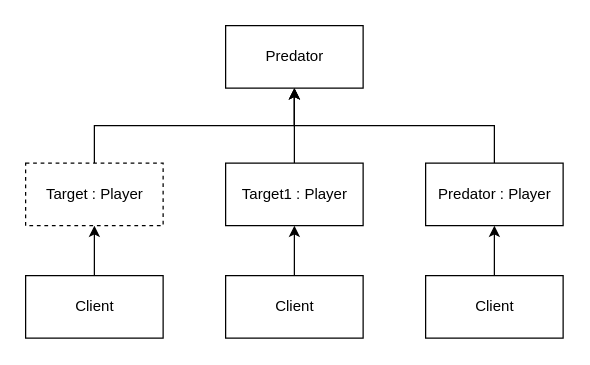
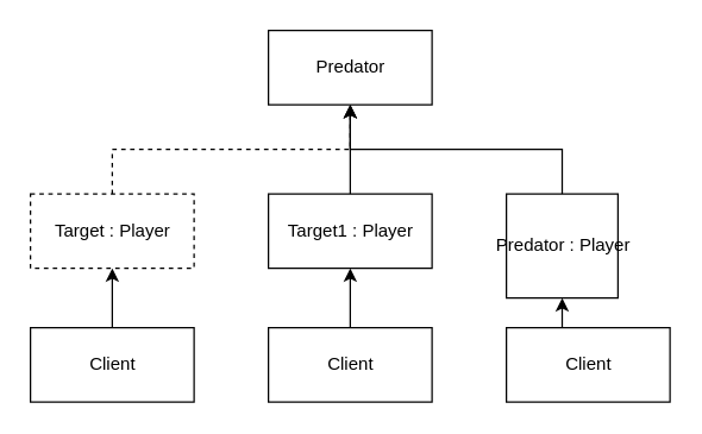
- <mxCell id="5" style="edgeStyle=orthogonalEdgeStyle;rounded=0;orthogonalLoop=1;jettySize=auto;html=1;exitX=0.5;exitY=0;exitDx=0;exitDy=0;entryX=0.5;entryY=1;entryDx=0;entryDy=0;" edge="1" parent="1" source="6" target="2"><mxGeometry relative="1" as="geometry" /></mxCell>
+ <mxCell id="5" style="edgeStyle=orthogonalEdgeStyle;rounded=0;orthogonalLoop=1;jettySize=auto;html=1;exitX=0.5;exitY=0;exitDx=0;exitDy=0;entryX=0.5;entryY=1;entryDx=0;entryDy=0;dashed=1;" edge="1" parent="1" source="6" target="2"><mxGeometry relative="1" as="geometry" /></mxCell>
- <mxCell id="14" value="Predator : Player" style="html=1;" vertex="1" parent="1"><mxGeometry x="340" y="130" width="110" height="50" as="geometry" /></mxCell>
+ <mxCell id="14" value="Predator : Player" style="html=1;" vertex="1" parent="1"><mxGeometry x="340" y="130" width="75" height="70" as="geometry" /></mxCell>
